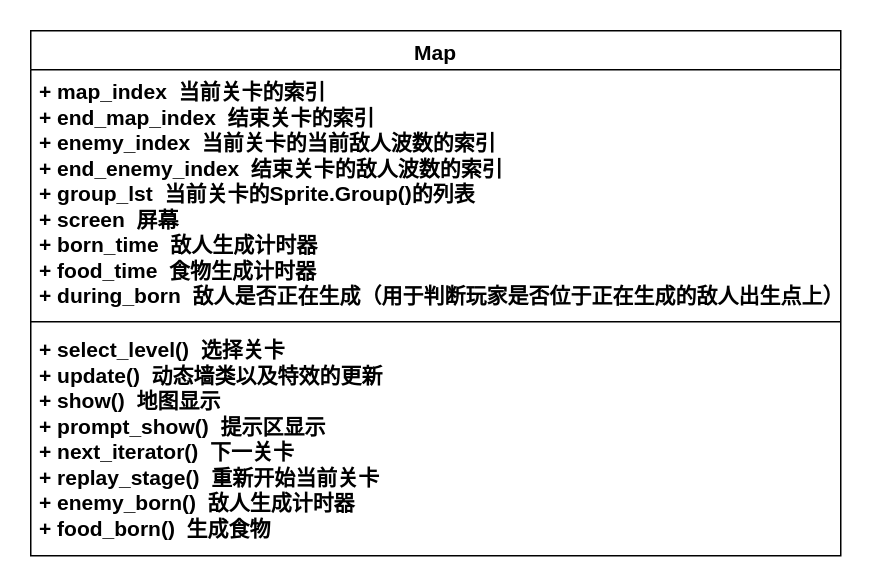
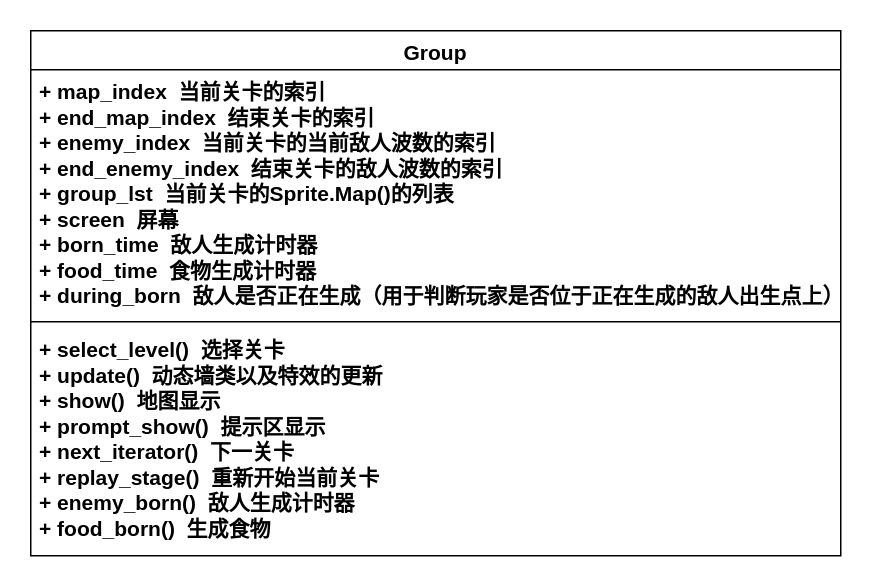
- <mxCell id="2" value="Map" style="swimlane;fontStyle=1;align=center;verticalAlign=top;childLayout=stackLayout;horizontal=1;startSize=26;horizontalStack=0;resizeParent=1;resizeParentMax=0;resizeLast=0;collapsible=1;marginBottom=0;fontSize=14;" vertex="1" parent="1"><mxGeometry x="20" y="20" width="540" height="350" as="geometry" /></mxCell>
+ <mxCell id="2" value="Group" style="swimlane;fontStyle=1;align=center;verticalAlign=top;childLayout=stackLayout;horizontal=1;startSize=26;horizontalStack=0;resizeParent=1;resizeParentMax=0;resizeLast=0;collapsible=1;marginBottom=0;fontSize=14;" vertex="1" parent="1"><mxGeometry x="20" y="20" width="540" height="350" as="geometry" /></mxCell>
- <mxCell id="3" value="+ map_index  当前关卡的索引&#10;+ end_map_index  结束关卡的索引&#10;+ enemy_index  当前关卡的当前敌人波数的索引&#10;+ end_enemy_index  结束关卡的敌人波数的索引&#10;+ group_lst  当前关卡的Sprite.Group()的列表&#10;+ screen  屏幕&#10;+ born_time  敌人生成计时器&#10;+ food_time  食物生成计时器&#10;+ during_born  敌人是否正在生成（用于判断玩家是否位于正在生成的敌人出生点上）" style="text;strokeColor=none;fillColor=none;align=left;verticalAlign=top;spacingLeft=4;spacingRight=4;overflow=hidden;rotatable=0;points=[[0,0.5],[1,0.5]];portConstraint=eastwest;fontSize=14;fontStyle=1" vertex="1" parent="2"><mxGeometry y="26" width="540" height="164" as="geometry" /></mxCell>
+ <mxCell id="3" value="+ map_index  当前关卡的索引&#10;+ end_map_index  结束关卡的索引&#10;+ enemy_index  当前关卡的当前敌人波数的索引&#10;+ end_enemy_index  结束关卡的敌人波数的索引&#10;+ group_lst  当前关卡的Sprite.Map()的列表&#10;+ screen  屏幕&#10;+ born_time  敌人生成计时器&#10;+ food_time  食物生成计时器&#10;+ during_born  敌人是否正在生成（用于判断玩家是否位于正在生成的敌人出生点上）" style="text;strokeColor=none;fillColor=none;align=left;verticalAlign=top;spacingLeft=4;spacingRight=4;overflow=hidden;rotatable=0;points=[[0,0.5],[1,0.5]];portConstraint=eastwest;fontSize=14;fontStyle=1" vertex="1" parent="2"><mxGeometry y="26" width="540" height="164" as="geometry" /></mxCell>
